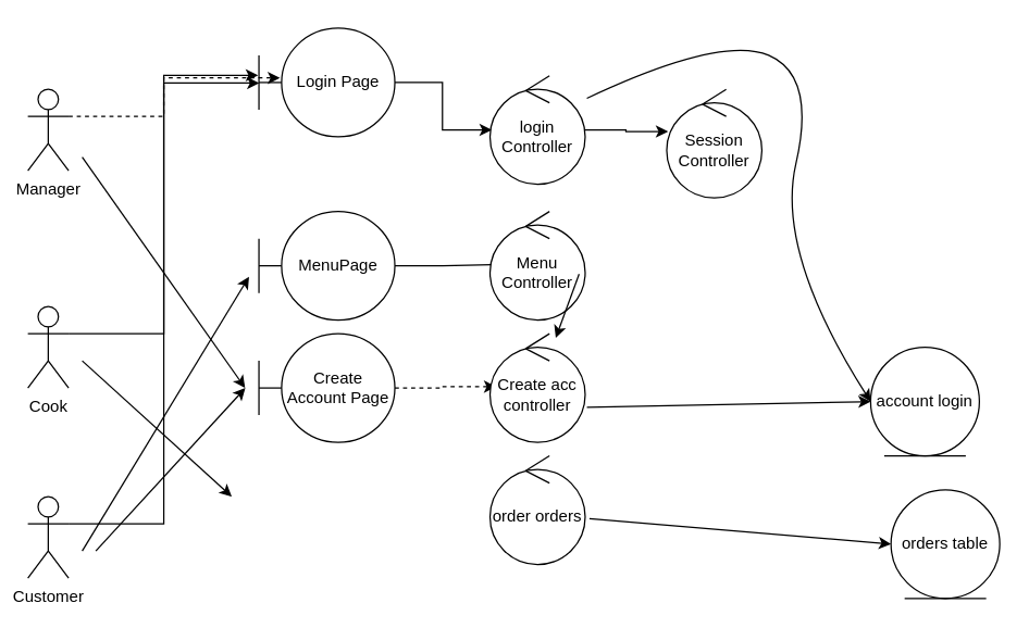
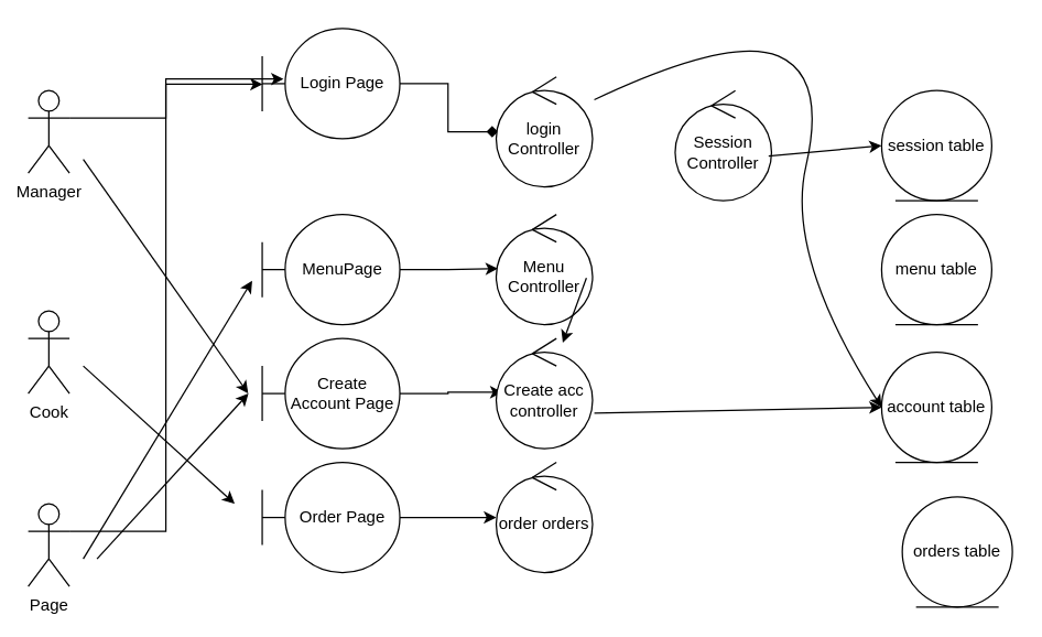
- <mxCell id="4" style="edgeStyle=orthogonalEdgeStyle;rounded=0;orthogonalLoop=1;jettySize=auto;html=1;exitX=1;exitY=0.333;exitDx=0;exitDy=0;exitPerimeter=0;entryX=0.155;entryY=0.458;entryDx=0;entryDy=0;entryPerimeter=0;dashed=1;" edge="1" parent="1" source="5" target="9"><mxGeometry relative="1" as="geometry" /></mxCell>
+ <mxCell id="4" style="edgeStyle=orthogonalEdgeStyle;rounded=0;orthogonalLoop=1;jettySize=auto;html=1;exitX=1;exitY=0.333;exitDx=0;exitDy=0;exitPerimeter=0;entryX=0.155;entryY=0.458;entryDx=0;entryDy=0;entryPerimeter=0;" edge="1" parent="1" source="5" target="9"><mxGeometry relative="1" as="geometry" /></mxCell>
- <mxCell id="8" style="edgeStyle=orthogonalEdgeStyle;rounded=0;orthogonalLoop=1;jettySize=auto;html=1;entryX=0.018;entryY=0.499;entryDx=0;entryDy=0;entryPerimeter=0;" edge="1" parent="1" source="9" target="17"><mxGeometry relative="1" as="geometry" /></mxCell>
+ <mxCell id="8" style="edgeStyle=orthogonalEdgeStyle;rounded=0;orthogonalLoop=1;jettySize=auto;html=1;entryX=0.018;entryY=0.499;entryDx=0;entryDy=0;entryPerimeter=0;endArrow=diamond;" edge="1" parent="1" source="9" target="17"><mxGeometry relative="1" as="geometry" /></mxCell>
- <mxCell id="16" style="edgeStyle=orthogonalEdgeStyle;rounded=0;orthogonalLoop=1;jettySize=auto;html=1;entryX=0.014;entryY=0.389;entryDx=0;entryDy=0;entryPerimeter=0;" edge="1" parent="1" source="17" target="18"><mxGeometry relative="1" as="geometry" /></mxCell>
+ <mxCell id="29" value="session table" style="ellipse;shape=umlEntity;whiteSpace=wrap;html=1;" vertex="1" parent="1"><mxGeometry x="640" y="65" width="80" height="80" as="geometry" /></mxCell>
+ <mxCell id="31" value="" style="endArrow=classic;html=1;rounded=0;entryX=0;entryY=0.5;entryDx=0;entryDy=0;exitX=0.97;exitY=0.595;exitDx=0;exitDy=0;exitPerimeter=0;" edge="1" parent="1" source="18" target="29"><mxGeometry width="50" height="50" relative="1" as="geometry"><mxPoint x="540" y="205" as="sourcePoint" /><mxPoint x="590" y="155" as="targetPoint" /></mxGeometry></mxCell>
- <mxCell id="10" style="edgeStyle=orthogonalEdgeStyle;rounded=0;orthogonalLoop=1;jettySize=auto;html=1;entryX=0.018;entryY=0.491;entryDx=0;entryDy=0;entryPerimeter=0;endArrow=none;" edge="1" parent="1" source="11" target="19"><mxGeometry relative="1" as="geometry" /></mxCell>
+ <mxCell id="10" style="edgeStyle=orthogonalEdgeStyle;rounded=0;orthogonalLoop=1;jettySize=auto;html=1;entryX=0.018;entryY=0.491;entryDx=0;entryDy=0;entryPerimeter=0;" edge="1" parent="1" source="11" target="19"><mxGeometry relative="1" as="geometry" /></mxCell>
+ <mxCell id="28" value="menu table" style="ellipse;shape=umlEntity;whiteSpace=wrap;html=1;" vertex="1" parent="1"><mxGeometry x="640" y="155" width="80" height="80" as="geometry" /></mxCell>
- <mxCell id="2" style="edgeStyle=orthogonalEdgeStyle;rounded=0;orthogonalLoop=1;jettySize=auto;html=1;exitX=1;exitY=0.333;exitDx=0;exitDy=0;exitPerimeter=0;entryX=-0.007;entryY=0.434;entryDx=0;entryDy=0;entryPerimeter=0;" edge="1" parent="1" source="3" target="9"><mxGeometry relative="1" as="geometry" /></mxCell>
- <mxCell id="12" style="edgeStyle=orthogonalEdgeStyle;rounded=0;orthogonalLoop=1;jettySize=auto;html=1;entryX=0.065;entryY=0.488;entryDx=0;entryDy=0;entryPerimeter=0;dashed=1;" edge="1" parent="1" source="13" target="20"><mxGeometry relative="1" as="geometry" /></mxCell>
+ <mxCell id="12" style="edgeStyle=orthogonalEdgeStyle;rounded=0;orthogonalLoop=1;jettySize=auto;html=1;entryX=0.065;entryY=0.488;entryDx=0;entryDy=0;entryPerimeter=0;" edge="1" parent="1" source="13" target="20"><mxGeometry relative="1" as="geometry" /></mxCell>
- <mxCell id="27" value="account login" style="ellipse;shape=umlEntity;whiteSpace=wrap;html=1;" vertex="1" parent="1"><mxGeometry x="640" y="255" width="80" height="80" as="geometry" /></mxCell>
+ <mxCell id="27" value="account table" style="ellipse;shape=umlEntity;whiteSpace=wrap;html=1;" vertex="1" parent="1"><mxGeometry x="640" y="255" width="80" height="80" as="geometry" /></mxCell>
+ <mxCell id="15" value="Order Page" style="shape=umlBoundary;whiteSpace=wrap;html=1;" vertex="1" parent="1"><mxGeometry x="190" y="335" width="100" height="80" as="geometry" /></mxCell>
+ <mxCell id="14" style="edgeStyle=orthogonalEdgeStyle;rounded=0;orthogonalLoop=1;jettySize=auto;html=1;" edge="1" parent="1" source="15" target="21"><mxGeometry relative="1" as="geometry" /></mxCell>
- <mxCell id="34" value="" style="endArrow=classic;html=1;rounded=0;exitX=1.045;exitY=0.577;exitDx=0;exitDy=0;exitPerimeter=0;entryX=0;entryY=0.5;entryDx=0;entryDy=0;" edge="1" parent="1" source="21" target="26"><mxGeometry width="50" height="50" relative="1" as="geometry"><mxPoint x="540" y="295" as="sourcePoint" /><mxPoint x="590" y="245" as="targetPoint" /></mxGeometry></mxCell>
- <mxCell id="7" value="Customer" style="shape=umlActor;verticalLabelPosition=bottom;verticalAlign=top;html=1;outlineConnect=0;" vertex="1" parent="1"><mxGeometry x="20" y="365" width="30" height="60" as="geometry" /></mxCell>
+ <mxCell id="7" value="Page" style="shape=umlActor;verticalLabelPosition=bottom;verticalAlign=top;html=1;outlineConnect=0;" vertex="1" parent="1"><mxGeometry x="20" y="365" width="30" height="60" as="geometry" /></mxCell>
